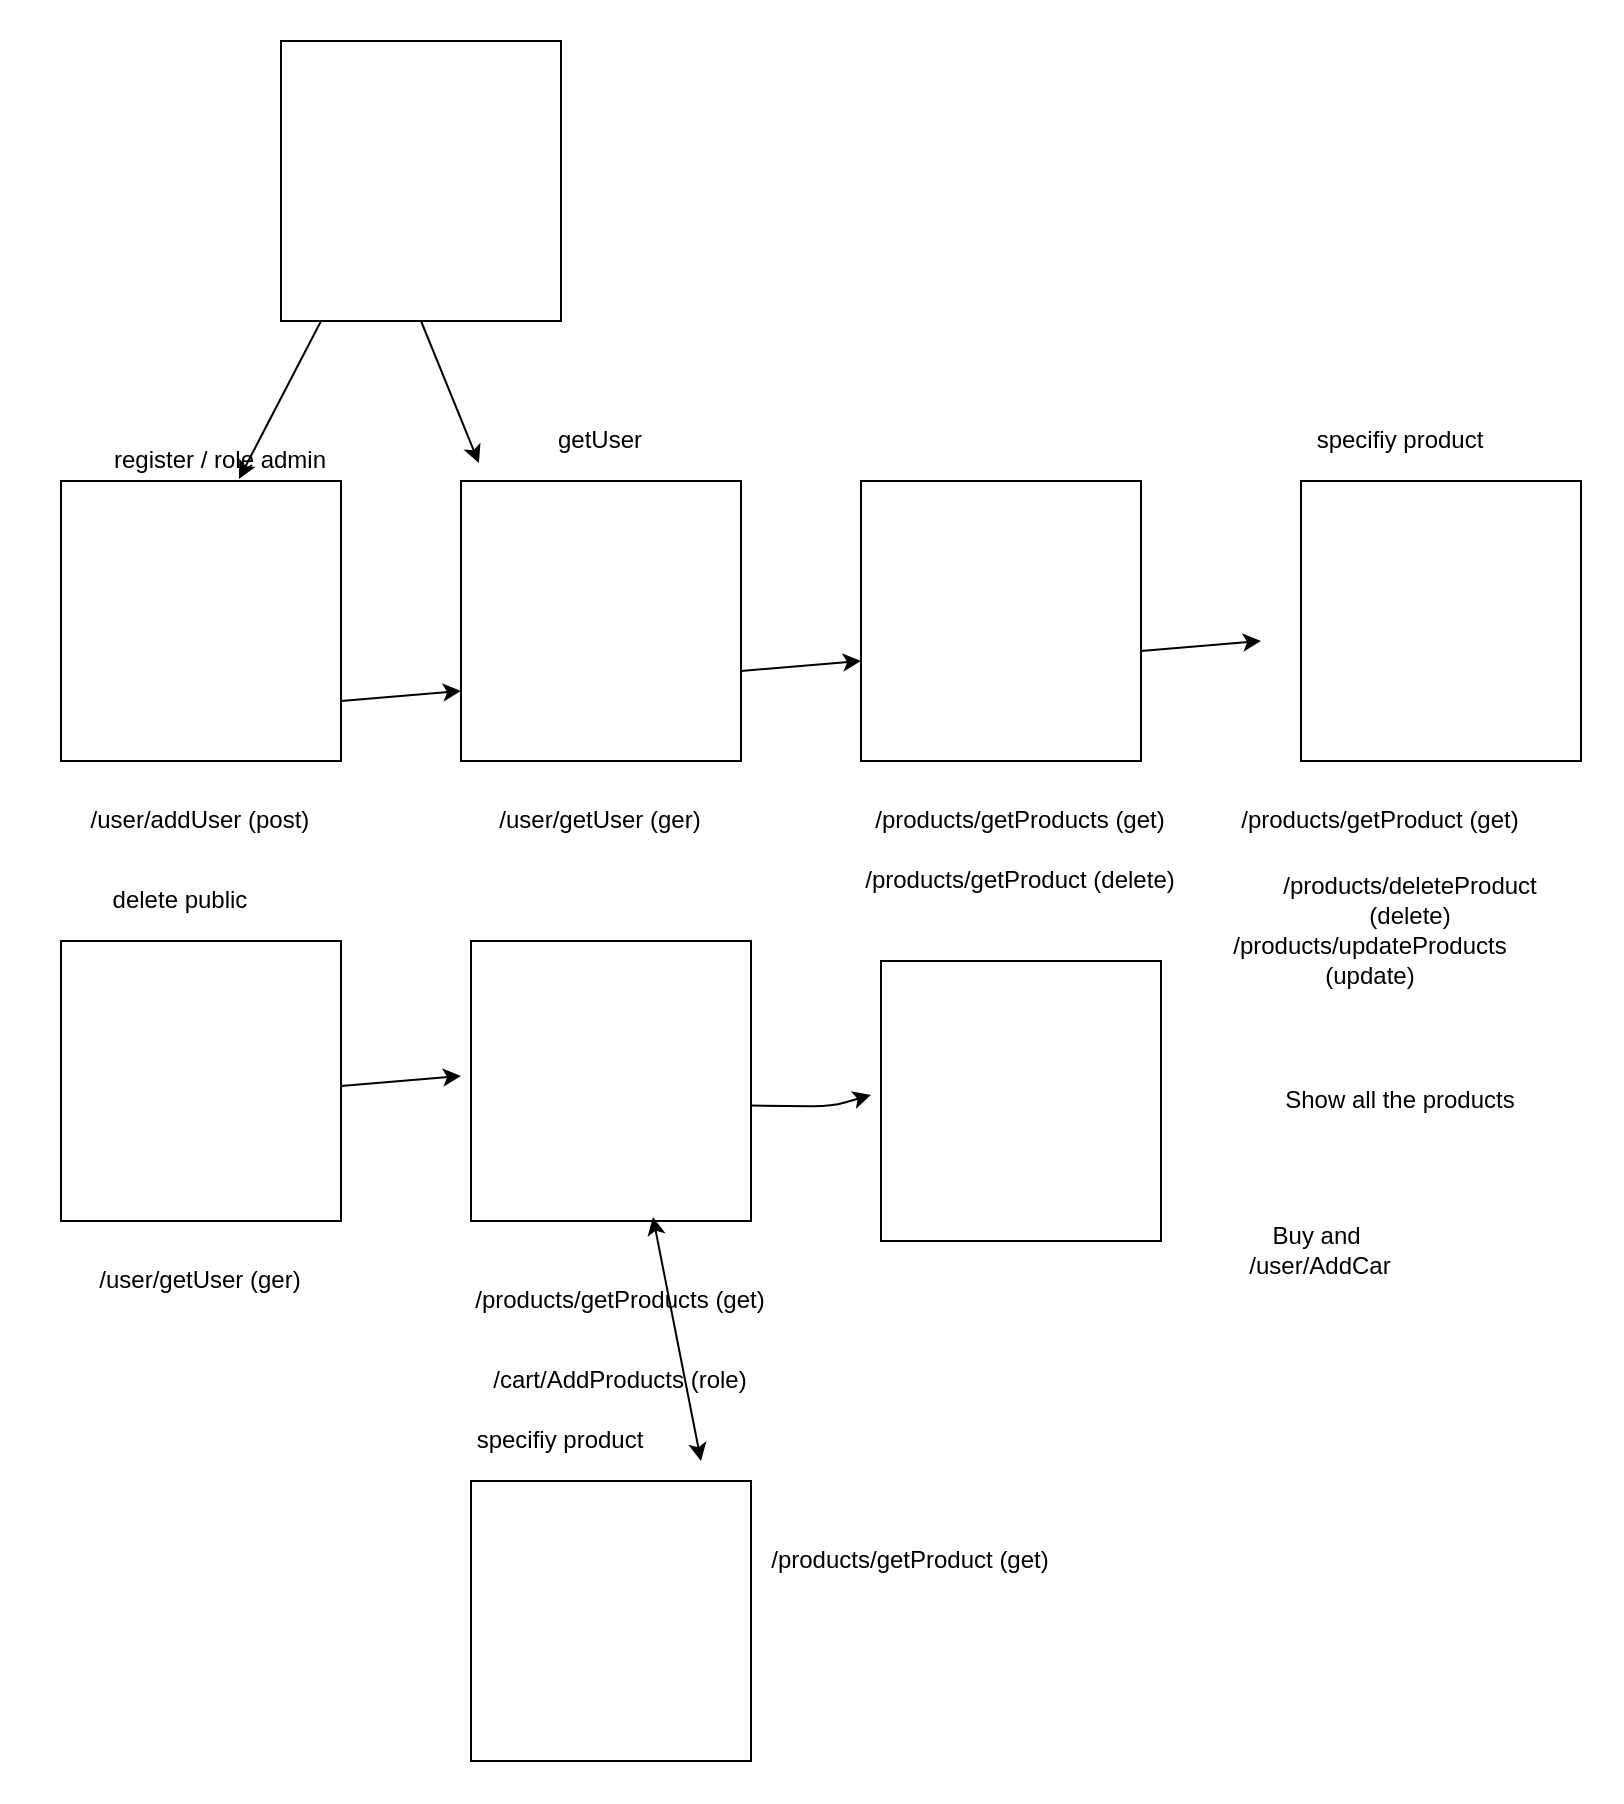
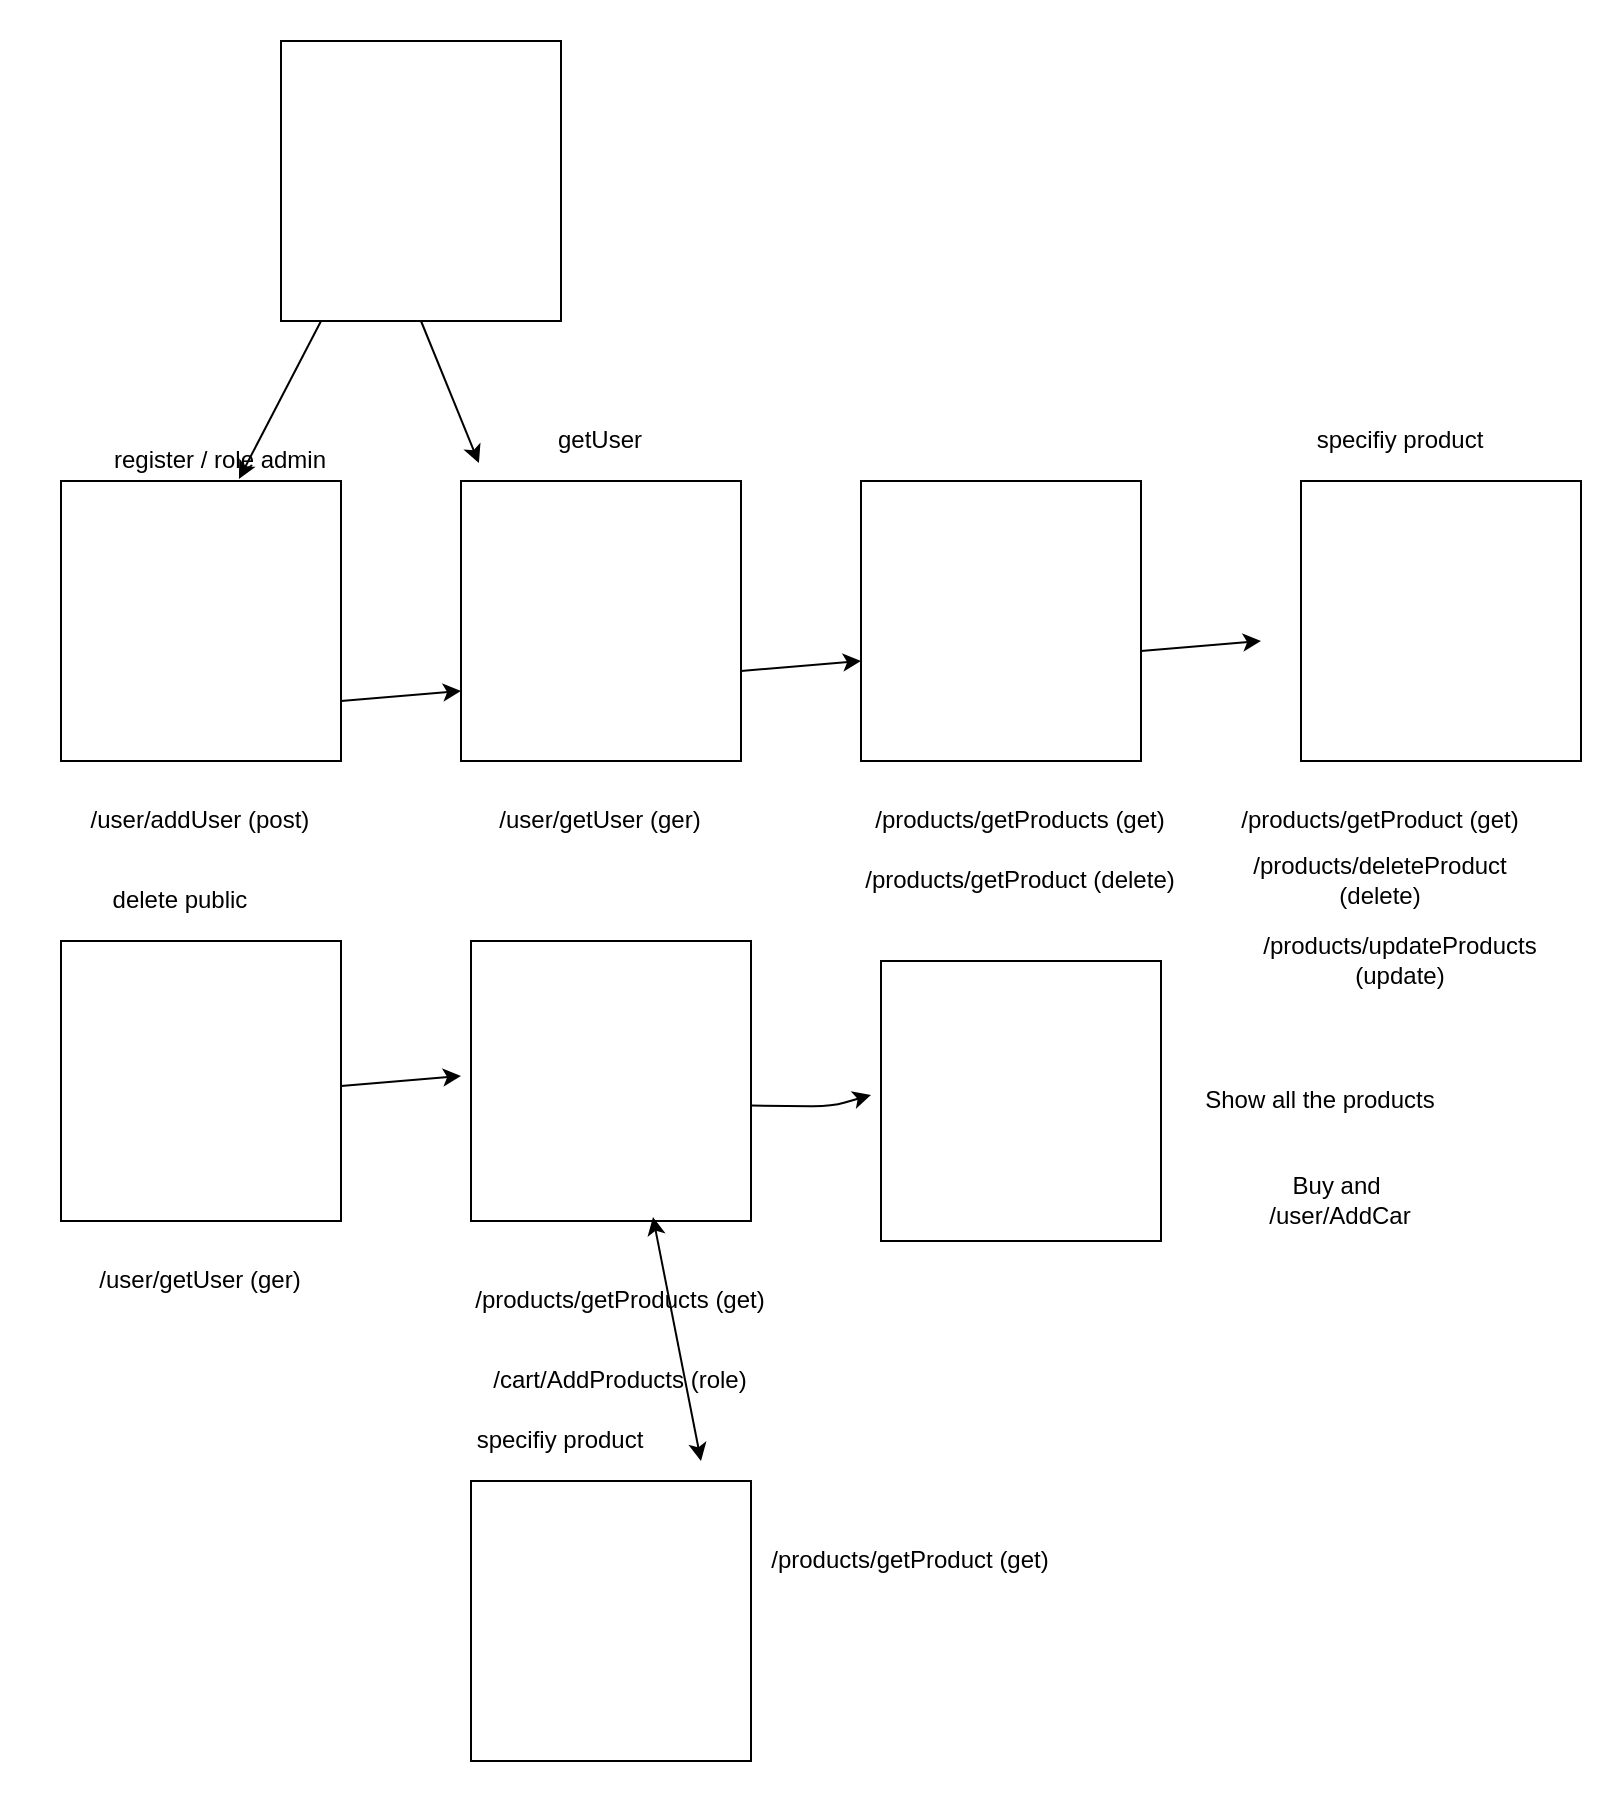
- <mxCell id="16" value="/products/deleteProduct (delete)" style="text;html=1;strokeColor=none;fillColor=none;align=center;verticalAlign=middle;whiteSpace=wrap;rounded=0;" parent="1" vertex="1"><mxGeometry x="625" y="440" width="160" height="20" as="geometry" /></mxCell>
+ <mxCell id="16" value="/products/deleteProduct (delete)" style="text;html=1;strokeColor=none;fillColor=none;align=center;verticalAlign=middle;whiteSpace=wrap;rounded=0;" parent="1" vertex="1"><mxGeometry x="610" y="430" width="160" height="20" as="geometry" /></mxCell>
- <mxCell id="17" value="/products/updateProducts (update)" style="text;html=1;strokeColor=none;fillColor=none;align=center;verticalAlign=middle;whiteSpace=wrap;rounded=0;" parent="1" vertex="1"><mxGeometry x="605" y="470" width="160" height="20" as="geometry" /></mxCell>
+ <mxCell id="17" value="/products/updateProducts (update)" style="text;html=1;strokeColor=none;fillColor=none;align=center;verticalAlign=middle;whiteSpace=wrap;rounded=0;" parent="1" vertex="1"><mxGeometry x="620" y="470" width="160" height="20" as="geometry" /></mxCell>
- <mxCell id="27" value="Show all the products" style="text;html=1;strokeColor=none;fillColor=none;align=center;verticalAlign=middle;whiteSpace=wrap;rounded=0;" parent="1" vertex="1"><mxGeometry x="630" y="540" width="140" height="20" as="geometry" /></mxCell>
+ <mxCell id="27" value="Show all the products" style="text;html=1;strokeColor=none;fillColor=none;align=center;verticalAlign=middle;whiteSpace=wrap;rounded=0;" parent="1" vertex="1"><mxGeometry x="590" y="540" width="140" height="20" as="geometry" /></mxCell>
- <mxCell id="28" value="Buy and&amp;nbsp;&lt;br&gt;/user/AddCar" style="text;html=1;strokeColor=none;fillColor=none;align=center;verticalAlign=middle;whiteSpace=wrap;rounded=0;" parent="1" vertex="1"><mxGeometry x="590" y="615" width="140" height="20" as="geometry" /></mxCell>
+ <mxCell id="28" value="Buy and&amp;nbsp;&lt;br&gt;/user/AddCar" style="text;html=1;strokeColor=none;fillColor=none;align=center;verticalAlign=middle;whiteSpace=wrap;rounded=0;" parent="1" vertex="1"><mxGeometry x="600" y="590" width="140" height="20" as="geometry" /></mxCell>
